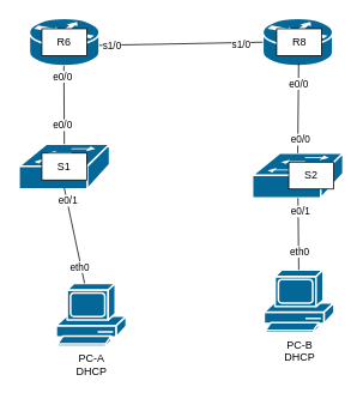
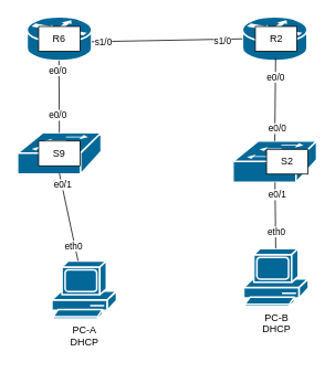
- <mxCell id="24" value="R8" style="rounded=0;whiteSpace=wrap;html=1;" vertex="1" parent="1"><mxGeometry x="307.5" y="31.5" width="50" height="30" as="geometry" /></mxCell>
+ <mxCell id="24" value="R2" style="rounded=0;whiteSpace=wrap;html=1;" vertex="1" parent="1"><mxGeometry x="307.5" y="31.5" width="50" height="30" as="geometry" /></mxCell>
- <mxCell id="25" value="S1" style="rounded=0;whiteSpace=wrap;html=1;" vertex="1" parent="1"><mxGeometry x="46" y="170" width="50" height="30" as="geometry" /></mxCell>
+ <mxCell id="25" value="S9" style="rounded=0;whiteSpace=wrap;html=1;" vertex="1" parent="1"><mxGeometry x="46" y="170" width="50" height="30" as="geometry" /></mxCell>
